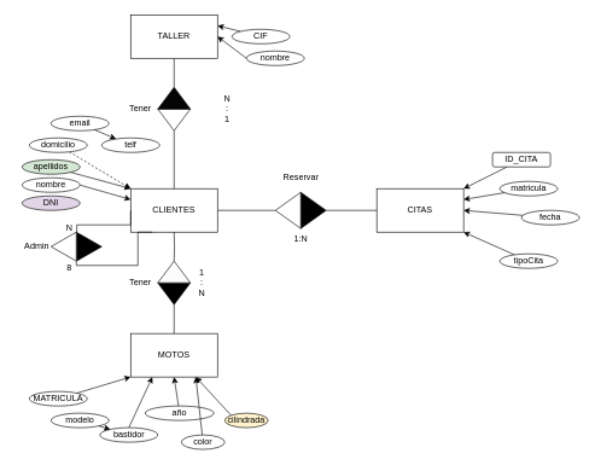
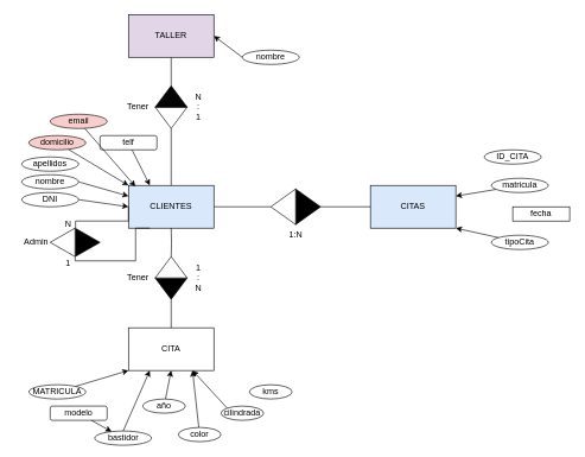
- <mxCell id="40" style="rounded=0;orthogonalLoop=1;jettySize=auto;html=1;entryX=1;entryY=0.25;entryDx=0;entryDy=0;" edge="1" parent="1" source="41" target="6"><mxGeometry relative="1" as="geometry" /></mxCell>
- <mxCell id="6" value="TALLER" style="rounded=0;whiteSpace=wrap;html=1;" vertex="1" parent="1"><mxGeometry x="180" y="20" width="120" height="60" as="geometry" /></mxCell>
+ <mxCell id="6" value="TALLER" style="rounded=0;whiteSpace=wrap;html=1;fillColor=#e1d5e7;" vertex="1" parent="1"><mxGeometry x="180" y="20" width="120" height="60" as="geometry" /></mxCell>
- <mxCell id="41" value="CIF" style="ellipse;whiteSpace=wrap;html=1;" vertex="1" parent="1"><mxGeometry x="320" y="40" width="80" height="20" as="geometry" /></mxCell>
- <mxCell id="26" value="N&lt;div&gt;:&lt;br&gt;1&lt;/div&gt;" style="text;html=1;align=center;verticalAlign=middle;resizable=0;points=[];autosize=1;strokeColor=none;fillColor=none;" vertex="1" parent="1"><mxGeometry x="297.5" y="120" width="30" height="60" as="geometry" /></mxCell>
+ <mxCell id="26" value="N&lt;div&gt;:&lt;br&gt;1&lt;/div&gt;" style="text;html=1;align=center;verticalAlign=middle;resizable=0;points=[];autosize=1;strokeColor=none;fillColor=none;" vertex="1" parent="1"><mxGeometry x="262.5" y="120" width="30" height="60" as="geometry" /></mxCell>
- <mxCell id="55" value="email" style="ellipse;whiteSpace=wrap;html=1;" vertex="1" parent="1"><mxGeometry x="70" y="160" width="80" height="20" as="geometry" /></mxCell>
+ <mxCell id="55" value="email" style="ellipse;whiteSpace=wrap;html=1;fillColor=#f8cecc;" vertex="1" parent="1"><mxGeometry x="70" y="160" width="80" height="20" as="geometry" /></mxCell>
- <mxCell id="58" style="rounded=0;orthogonalLoop=1;jettySize=auto;html=1;" edge="1" parent="1" source="55" target="57"><mxGeometry relative="1" as="geometry" /></mxCell>
+ <mxCell id="58" style="rounded=0;orthogonalLoop=1;jettySize=auto;html=1;entryX=0.081;entryY=0.024;entryDx=0;entryDy=0;entryPerimeter=0;" edge="1" parent="1" source="55" target="3"><mxGeometry relative="1" as="geometry" /></mxCell>
- <mxCell id="54" value="domicilio" style="ellipse;whiteSpace=wrap;html=1;" vertex="1" parent="1"><mxGeometry x="40" y="190" width="80" height="20" as="geometry" /></mxCell>
+ <mxCell id="54" value="domicilio" style="ellipse;whiteSpace=wrap;html=1;fillColor=#f8cecc;" vertex="1" parent="1"><mxGeometry x="40" y="190" width="80" height="20" as="geometry" /></mxCell>
- <mxCell id="57" value="telf" style="ellipse;whiteSpace=wrap;html=1;" vertex="1" parent="1"><mxGeometry x="140" y="190" width="80" height="20" as="geometry" /></mxCell>
+ <mxCell id="57" value="telf" style="whiteSpace=wrap;html=1;rounded=1;" vertex="1" parent="1"><mxGeometry x="140" y="190" width="80" height="20" as="geometry" /></mxCell>
- <mxCell id="9" value="ID_CITA" style="whiteSpace=wrap;html=1;rounded=1;" vertex="1" parent="1"><mxGeometry x="680" y="210" width="80" height="20" as="geometry" /></mxCell>
+ <mxCell id="9" value="ID_CITA" style="ellipse;whiteSpace=wrap;html=1;" vertex="1" parent="1"><mxGeometry x="680" y="210" width="80" height="20" as="geometry" /></mxCell>
- <mxCell id="52" value="apellidos" style="ellipse;whiteSpace=wrap;html=1;fillColor=#d5e8d4;" vertex="1" parent="1"><mxGeometry x="30" y="220" width="80" height="20" as="geometry" /></mxCell>
+ <mxCell id="52" value="apellidos" style="ellipse;whiteSpace=wrap;html=1;" vertex="1" parent="1"><mxGeometry x="30" y="220" width="80" height="20" as="geometry" /></mxCell>
+ <mxCell id="56" style="rounded=0;orthogonalLoop=1;jettySize=auto;html=1;entryX=0.25;entryY=0;entryDx=0;entryDy=0;" edge="1" parent="1" source="57" target="3"><mxGeometry relative="1" as="geometry" /></mxCell>
- <mxCell id="53" style="rounded=0;orthogonalLoop=1;jettySize=auto;html=1;entryX=0;entryY=0;entryDx=0;entryDy=0;dashed=1;" edge="1" parent="1" source="54" target="3"><mxGeometry relative="1" as="geometry" /></mxCell>
+ <mxCell id="53" style="rounded=0;orthogonalLoop=1;jettySize=auto;html=1;entryX=0;entryY=0;entryDx=0;entryDy=0;" edge="1" parent="1" source="54" target="3"><mxGeometry relative="1" as="geometry" /></mxCell>
- <mxCell id="8" style="rounded=0;orthogonalLoop=1;jettySize=auto;html=1;entryX=1;entryY=0;entryDx=0;entryDy=0;" edge="1" parent="1" source="9" target="4"><mxGeometry relative="1" as="geometry" /></mxCell>
- <mxCell id="20" value="Reservar" style="text;html=1;align=center;verticalAlign=middle;resizable=0;points=[];autosize=1;strokeColor=none;fillColor=none;" vertex="1" parent="1"><mxGeometry x="380" y="230" width="70" height="30" as="geometry" /></mxCell>
- <mxCell id="51" style="rounded=0;orthogonalLoop=1;jettySize=auto;html=1;entryX=0;entryY=0;entryDx=0;entryDy=0;" edge="1" parent="1" source="52" target="3"><mxGeometry relative="1" as="geometry" /></mxCell>
- <mxCell id="48" value="DNI" style="ellipse;whiteSpace=wrap;html=1;fillColor=#e1d5e7;" vertex="1" parent="1"><mxGeometry x="30" y="270" width="80" height="20" as="geometry" /></mxCell>
+ <mxCell id="48" value="DNI" style="ellipse;whiteSpace=wrap;html=1;" vertex="1" parent="1"><mxGeometry x="30" y="270" width="80" height="20" as="geometry" /></mxCell>
+ <mxCell id="47" style="rounded=0;orthogonalLoop=1;jettySize=auto;html=1;exitX=1;exitY=0.5;exitDx=0;exitDy=0;entryX=0;entryY=0.5;entryDx=0;entryDy=0;" edge="1" parent="1" source="48" target="3"><mxGeometry relative="1" as="geometry" /></mxCell>
- <mxCell id="3" value="CLIENTES" style="rounded=0;whiteSpace=wrap;html=1;" vertex="1" parent="1"><mxGeometry x="180" y="260" width="120" height="60" as="geometry" /></mxCell>
+ <mxCell id="3" value="CLIENTES" style="rounded=0;whiteSpace=wrap;html=1;fillColor=#dae8fc;" vertex="1" parent="1"><mxGeometry x="180" y="260" width="120" height="60" as="geometry" /></mxCell>
- <mxCell id="4" value="CITAS" style="rounded=0;whiteSpace=wrap;html=1;" vertex="1" parent="1"><mxGeometry x="520" y="260" width="120" height="60" as="geometry" /></mxCell>
+ <mxCell id="4" value="CITAS" style="rounded=0;whiteSpace=wrap;html=1;fillColor=#dae8fc;" vertex="1" parent="1"><mxGeometry x="520" y="260" width="120" height="60" as="geometry" /></mxCell>
- <mxCell id="12" style="rounded=0;orthogonalLoop=1;jettySize=auto;html=1;entryX=1;entryY=0.5;entryDx=0;entryDy=0;" edge="1" parent="1" source="13" target="4"><mxGeometry relative="1" as="geometry" /></mxCell>
- <mxCell id="13" value="fecha" style="ellipse;whiteSpace=wrap;html=1;" vertex="1" parent="1"><mxGeometry x="720" y="290" width="80" height="20" as="geometry" /></mxCell>
+ <mxCell id="13" value="fecha" style="whiteSpace=wrap;html=1;rounded=0;" vertex="1" parent="1"><mxGeometry x="720" y="290" width="80" height="20" as="geometry" /></mxCell>
- <mxCell id="15" value="tipoCita" style="ellipse;whiteSpace=wrap;html=1;" vertex="1" parent="1"><mxGeometry x="690" y="350" width="80" height="20" as="geometry" /></mxCell>
+ <mxCell id="15" value="tipoCita" style="ellipse;whiteSpace=wrap;html=1;" vertex="1" parent="1"><mxGeometry x="690" y="330" width="80" height="20" as="geometry" /></mxCell>
- <mxCell id="39" value="8" style="text;html=1;align=center;verticalAlign=middle;resizable=0;points=[];autosize=1;strokeColor=none;fillColor=none;" vertex="1" parent="1"><mxGeometry x="80" y="355" width="30" height="30" as="geometry" /></mxCell>
+ <mxCell id="39" value="1" style="text;html=1;align=center;verticalAlign=middle;resizable=0;points=[];autosize=1;strokeColor=none;fillColor=none;" vertex="1" parent="1"><mxGeometry x="80" y="355" width="30" height="30" as="geometry" /></mxCell>
- <mxCell id="7" value="MOTOS" style="rounded=0;whiteSpace=wrap;html=1;" vertex="1" parent="1"><mxGeometry x="180" y="460" width="120" height="60" as="geometry" /></mxCell>
+ <mxCell id="7" value="CITA" style="rounded=0;whiteSpace=wrap;html=1;" vertex="1" parent="1"><mxGeometry x="180" y="460" width="120" height="60" as="geometry" /></mxCell>
+ <mxCell id="71" value="kms" style="ellipse;whiteSpace=wrap;html=1;" vertex="1" parent="1"><mxGeometry x="350" y="540" width="60" height="20" as="geometry" /></mxCell>
- <mxCell id="65" value="año" style="ellipse;whiteSpace=wrap;html=1;" vertex="1" parent="1"><mxGeometry x="200" y="560" width="95" height="20" as="geometry" /></mxCell>
+ <mxCell id="65" value="año" style="ellipse;whiteSpace=wrap;html=1;" vertex="1" parent="1"><mxGeometry x="200" y="560" width="60" height="20" as="geometry" /></mxCell>
- <mxCell id="63" value="modelo" style="ellipse;whiteSpace=wrap;html=1;" vertex="1" parent="1"><mxGeometry x="70" y="570" width="80" height="20" as="geometry" /></mxCell>
+ <mxCell id="63" value="modelo" style="whiteSpace=wrap;html=1;rounded=1;" vertex="1" parent="1"><mxGeometry x="70" y="570" width="80" height="20" as="geometry" /></mxCell>
- <mxCell id="70" value="cilindrada" style="ellipse;whiteSpace=wrap;html=1;fillColor=#fff2cc;" vertex="1" parent="1"><mxGeometry x="310" y="570" width="60" height="20" as="geometry" /></mxCell>
+ <mxCell id="70" value="cilindrada" style="ellipse;whiteSpace=wrap;html=1;" vertex="1" parent="1"><mxGeometry x="310" y="570" width="60" height="20" as="geometry" /></mxCell>
- <mxCell id="62" value="bastidor" style="ellipse;whiteSpace=wrap;html=1;" vertex="1" parent="1"><mxGeometry x="137.5" y="590" width="80" height="20" as="geometry" /></mxCell>
+ <mxCell id="62" value="bastidor" style="ellipse;whiteSpace=wrap;html=1;" vertex="1" parent="1"><mxGeometry x="132.5" y="605" width="80" height="20" as="geometry" /></mxCell>
